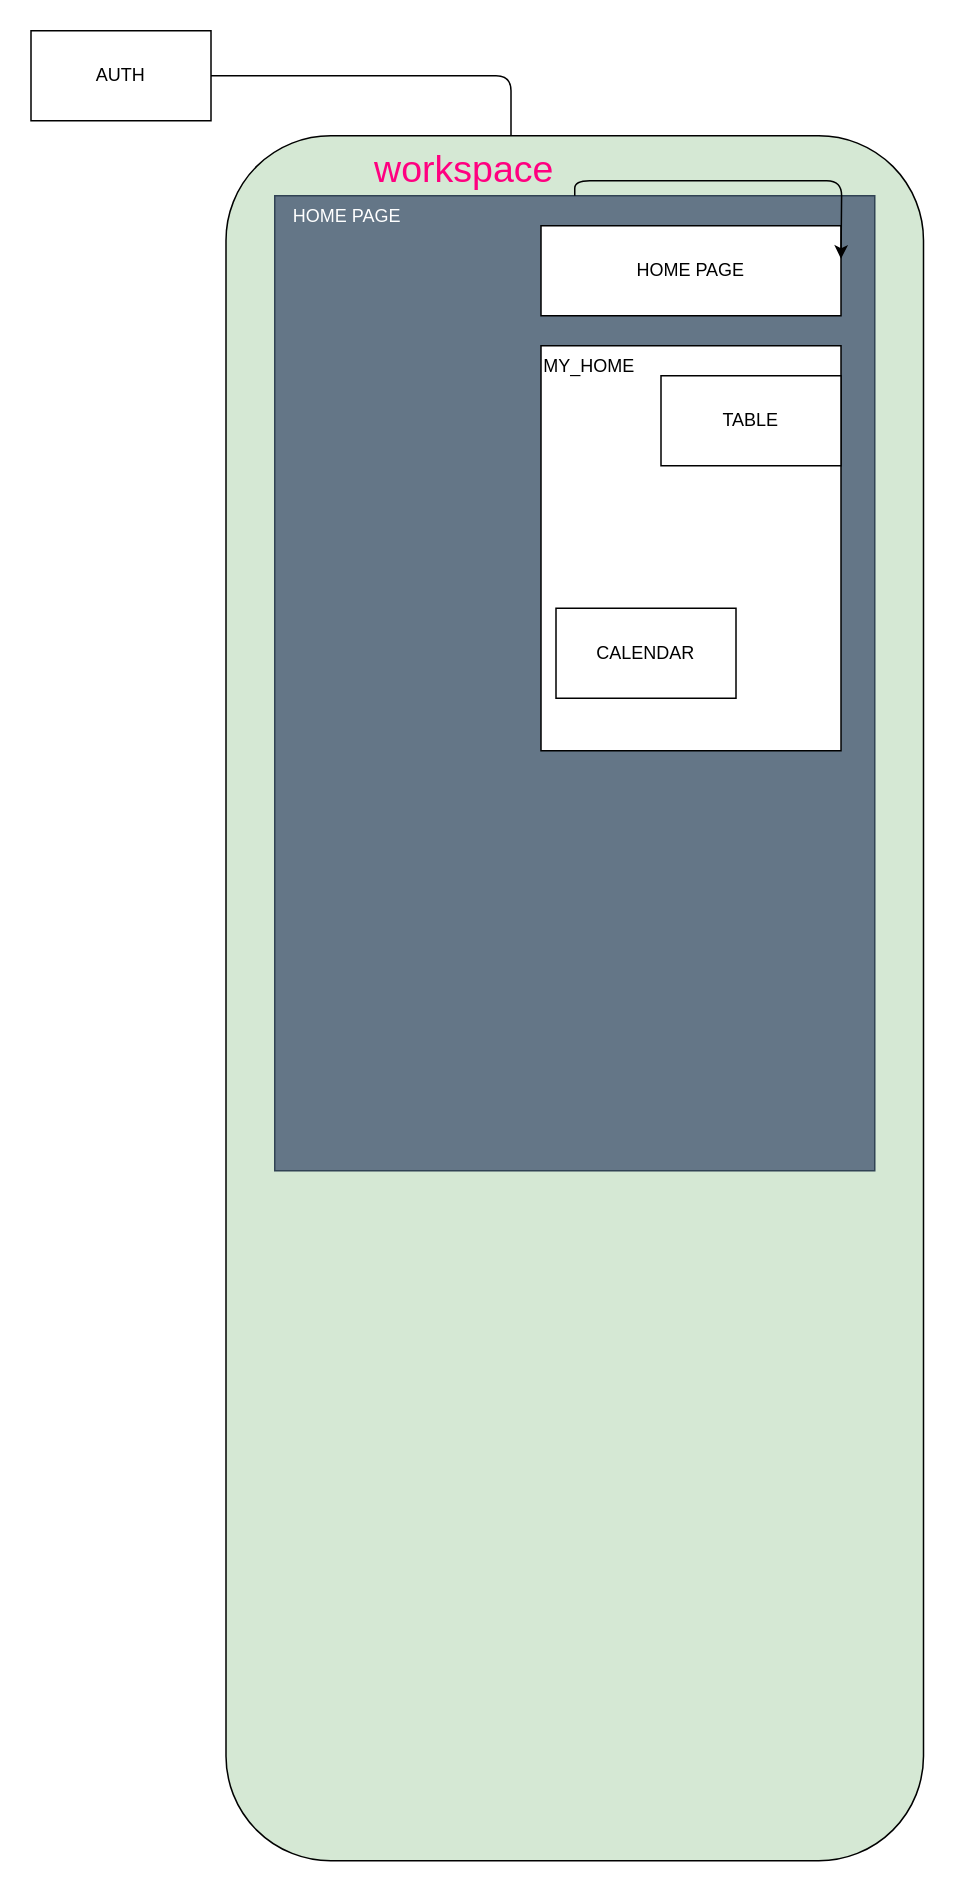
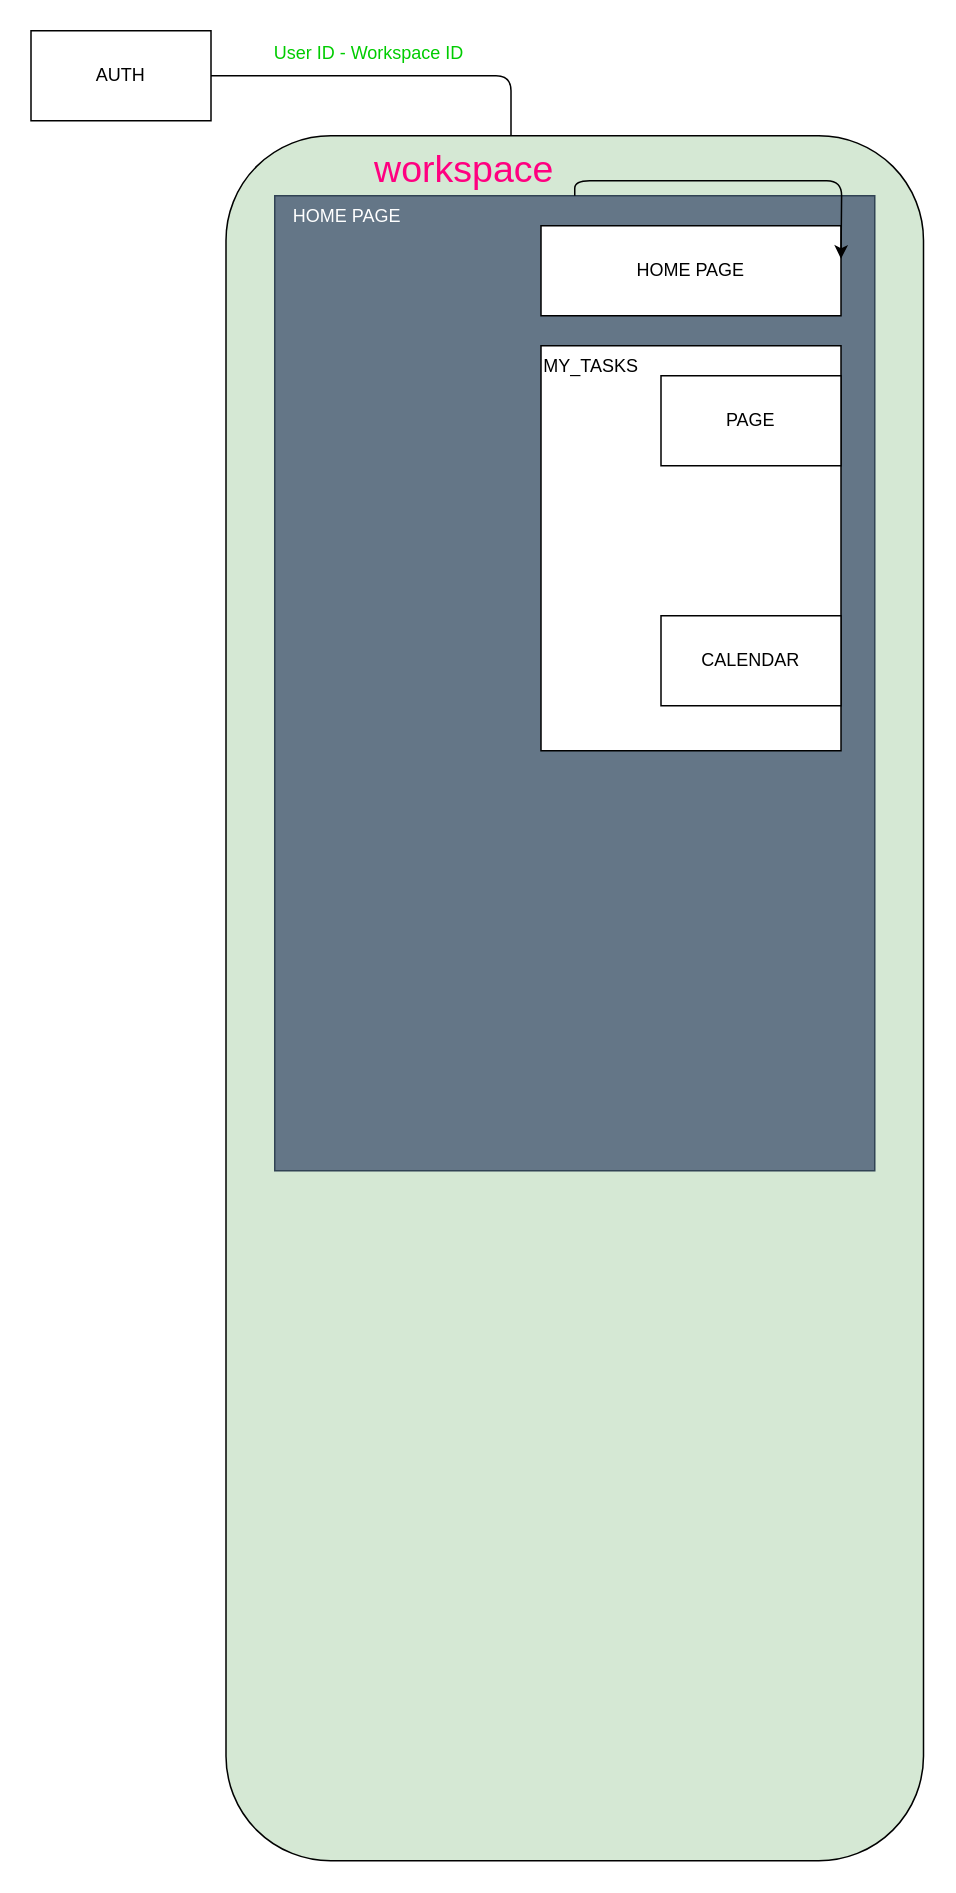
+ <mxCell id="6" value="User ID - Workspace ID" style="text;html=1;align=center;verticalAlign=middle;resizable=0;points=[];autosize=1;strokeColor=none;fillColor=none;fontColor=#00CC00;" vertex="1" parent="1"><mxGeometry x="170" y="20" width="150" height="30" as="geometry" /></mxCell>
- <mxCell id="9" value="MY_HOME" style="rounded=0;whiteSpace=wrap;html=1;align=left;verticalAlign=top;" vertex="1" parent="1"><mxGeometry x="360" y="230" width="200" height="270" as="geometry" /></mxCell>
+ <mxCell id="9" value="MY_TASKS" style="rounded=0;whiteSpace=wrap;html=1;align=left;verticalAlign=top;" vertex="1" parent="1"><mxGeometry x="360" y="230" width="200" height="270" as="geometry" /></mxCell>
- <mxCell id="10" value="TABLE" style="rounded=0;whiteSpace=wrap;html=1;" vertex="1" parent="1"><mxGeometry x="440" y="250" width="120" height="60" as="geometry" /></mxCell>
+ <mxCell id="10" value="PAGE" style="rounded=0;whiteSpace=wrap;html=1;" vertex="1" parent="1"><mxGeometry x="440" y="250" width="120" height="60" as="geometry" /></mxCell>
- <mxCell id="11" value="CALENDAR" style="rounded=0;whiteSpace=wrap;html=1;" vertex="1" parent="1"><mxGeometry x="370" y="405" width="120" height="60" as="geometry" /></mxCell>
+ <mxCell id="11" value="CALENDAR" style="rounded=0;whiteSpace=wrap;html=1;" vertex="1" parent="1"><mxGeometry x="440" y="410" width="120" height="60" as="geometry" /></mxCell>
